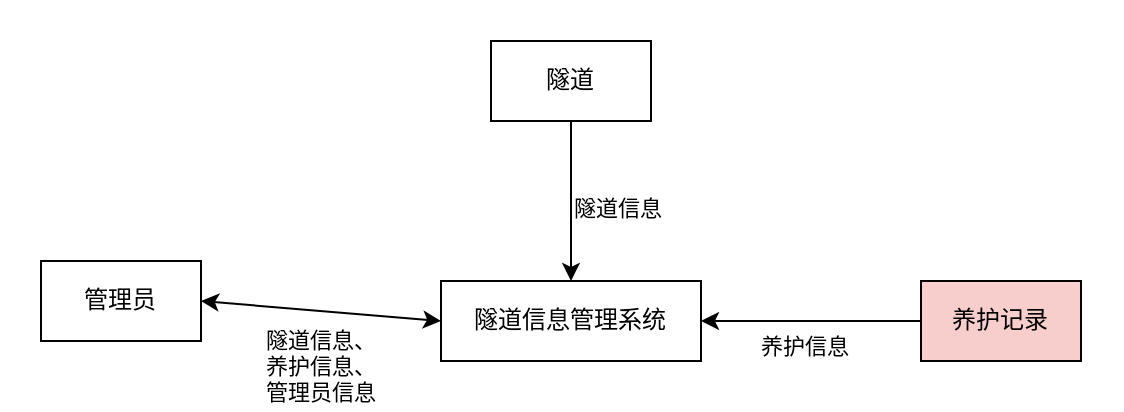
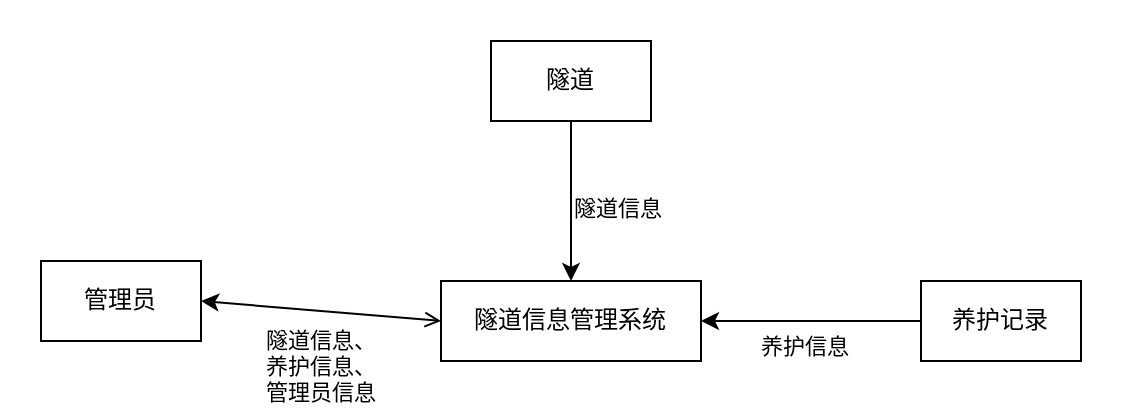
- <mxCell id="7" value="" style="endArrow=classic;startArrow=classic;html=1;rounded=0;entryX=0;entryY=0.5;entryDx=0;entryDy=0;exitX=1;exitY=0.5;exitDx=0;exitDy=0;" edge="1" parent="1" source="6" target="2"><mxGeometry width="50" height="50" relative="1" as="geometry"><mxPoint x="150" y="240" as="sourcePoint" /><mxPoint x="200" y="190" as="targetPoint" /></mxGeometry></mxCell>
+ <mxCell id="7" value="" style="endArrow=open;startArrow=classic;html=1;rounded=0;entryX=0;entryY=0.5;entryDx=0;entryDy=0;exitX=1;exitY=0.5;exitDx=0;exitDy=0;" edge="1" parent="1" source="6" target="2"><mxGeometry width="50" height="50" relative="1" as="geometry"><mxPoint x="150" y="240" as="sourcePoint" /><mxPoint x="200" y="190" as="targetPoint" /></mxGeometry></mxCell>
- <mxCell id="9" value="养护记录" style="rounded=0;whiteSpace=wrap;html=1;fillColor=#f8cecc;" vertex="1" parent="1"><mxGeometry x="460" y="140" width="80" height="40" as="geometry" /></mxCell>
+ <mxCell id="9" value="养护记录" style="rounded=0;whiteSpace=wrap;html=1;" vertex="1" parent="1"><mxGeometry x="460" y="140" width="80" height="40" as="geometry" /></mxCell>
